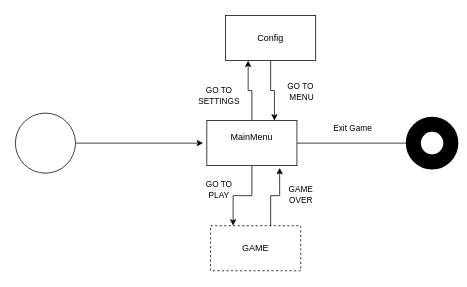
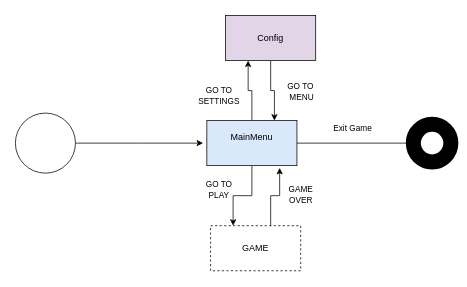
- <mxCell id="14" value="&lt;div&gt;Config&lt;/div&gt;" style="rounded=0;whiteSpace=wrap;html=1;" vertex="1" parent="1"><mxGeometry x="300" y="20" width="120" height="60" as="geometry" /></mxCell>
+ <mxCell id="14" value="&lt;div&gt;Config&lt;/div&gt;" style="rounded=0;whiteSpace=wrap;html=1;fillColor=#e1d5e7;" vertex="1" parent="1"><mxGeometry x="300" y="20" width="120" height="60" as="geometry" /></mxCell>
- <mxCell id="10" value="&lt;div&gt;MainMenu&lt;/div&gt;&lt;div&gt;&lt;br&gt;&lt;/div&gt;" style="rounded=0;whiteSpace=wrap;html=1;" vertex="1" parent="1"><mxGeometry x="275" y="160" width="120" height="60" as="geometry" /></mxCell>
+ <mxCell id="10" value="&lt;div&gt;MainMenu&lt;/div&gt;&lt;div&gt;&lt;br&gt;&lt;/div&gt;" style="rounded=0;whiteSpace=wrap;html=1;fillColor=#dae8fc;" vertex="1" parent="1"><mxGeometry x="275" y="160" width="120" height="60" as="geometry" /></mxCell>
